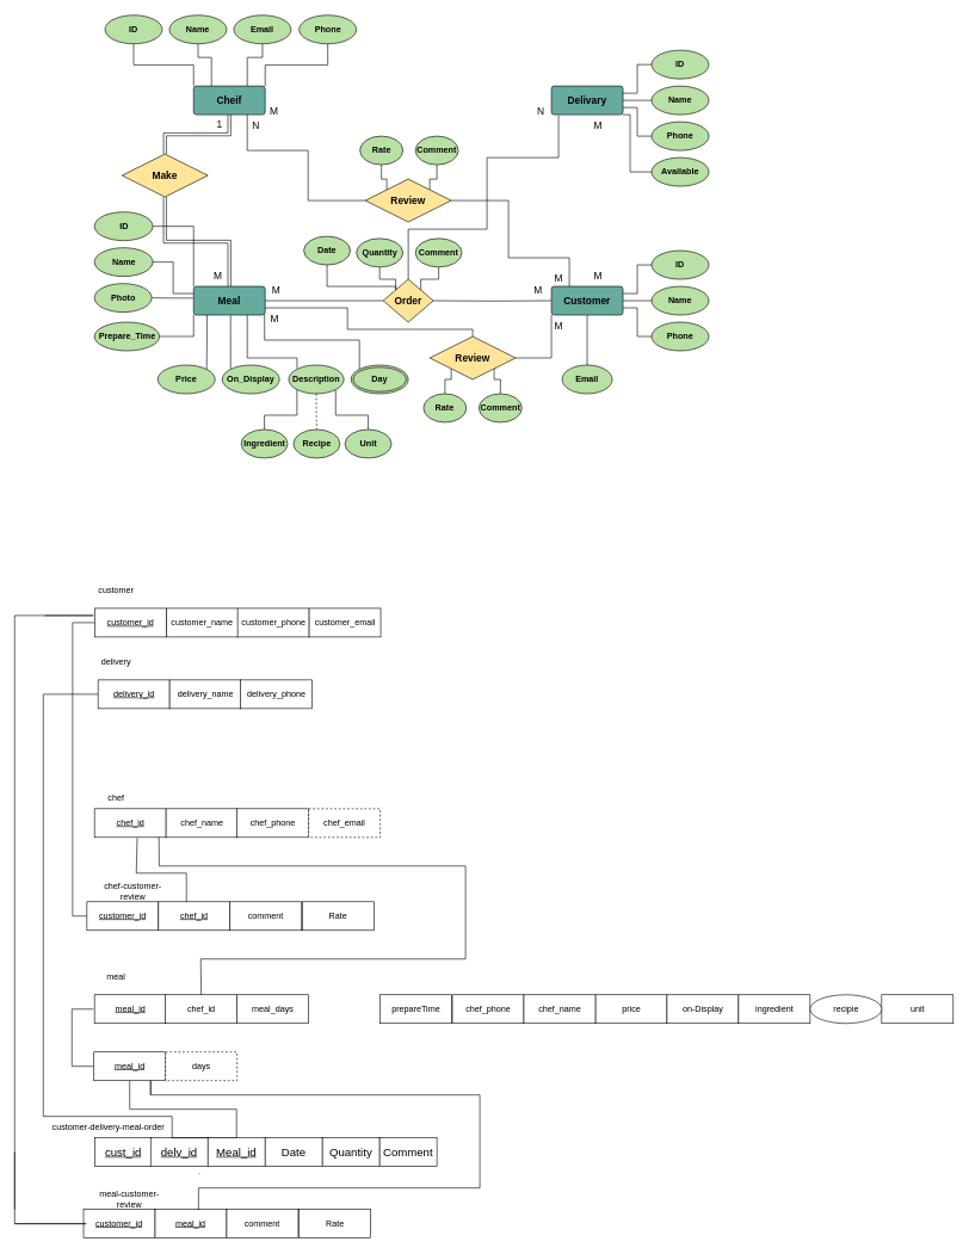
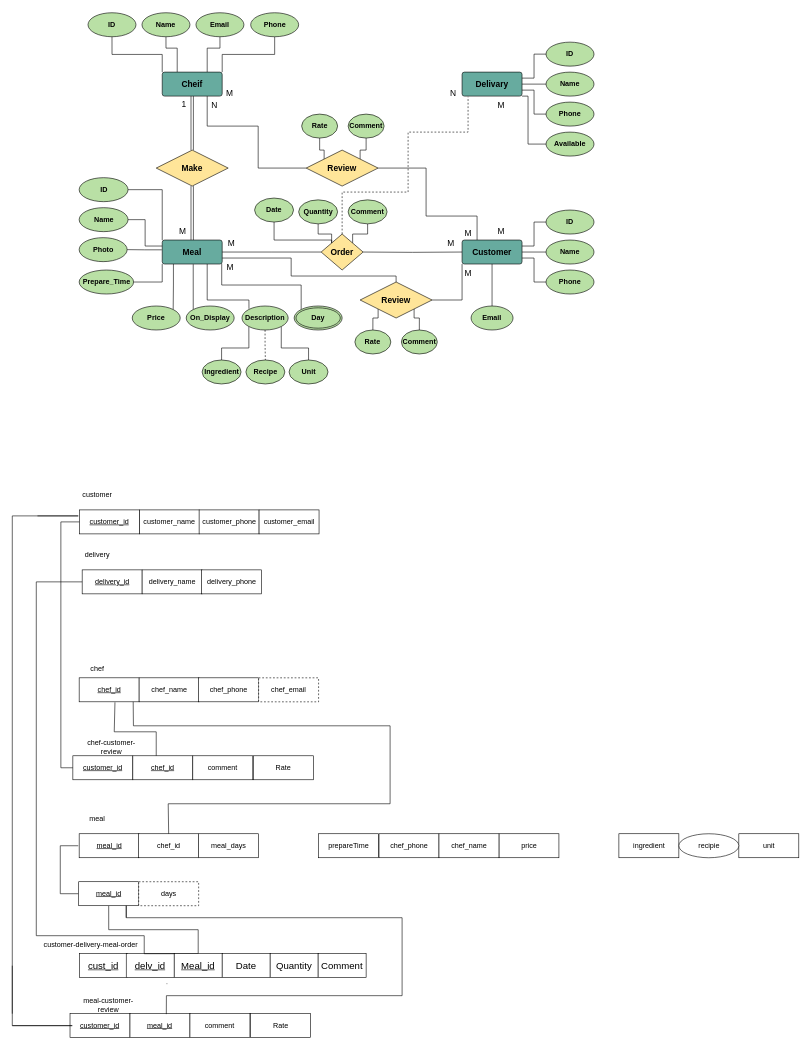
- <mxCell id="27" value="&lt;b&gt;&lt;font style=&quot;font-size: 14px;&quot;&gt;Make&lt;/font&gt;&lt;/b&gt;" style="shape=rhombus;perimeter=rhombusPerimeter;whiteSpace=wrap;html=1;align=center;fillColor=#FFE599;" parent="1" vertex="1"><mxGeometry x="170" y="214" width="120" height="60" as="geometry" /></mxCell>
+ <mxCell id="27" value="&lt;b&gt;&lt;font style=&quot;font-size: 14px;&quot;&gt;Make&lt;/font&gt;&lt;/b&gt;" style="shape=rhombus;perimeter=rhombusPerimeter;whiteSpace=wrap;html=1;align=center;fillColor=#FFE599;" parent="1" vertex="1"><mxGeometry x="260" y="249" width="120" height="60" as="geometry" /></mxCell>
- <mxCell id="139" style="edgeStyle=orthogonalEdgeStyle;rounded=0;orthogonalLoop=1;jettySize=auto;html=1;exitX=0.5;exitY=0;exitDx=0;exitDy=0;entryX=0.1;entryY=1.025;entryDx=0;entryDy=0;entryPerimeter=0;endArrow=none;startFill=0;" parent="1" source="49" target="12" edge="1"><mxGeometry relative="1" as="geometry"><Array as="points"><mxPoint x="570" y="319" /><mxPoint x="680" y="319" /><mxPoint x="680" y="219" /><mxPoint x="780" y="219" /></Array></mxGeometry></mxCell>
+ <mxCell id="139" style="edgeStyle=orthogonalEdgeStyle;rounded=0;orthogonalLoop=1;jettySize=auto;html=1;exitX=0.5;exitY=0;exitDx=0;exitDy=0;entryX=0.1;entryY=1.025;entryDx=0;entryDy=0;entryPerimeter=0;endArrow=none;startFill=0;dashed=1;" parent="1" source="49" target="12" edge="1"><mxGeometry relative="1" as="geometry"><Array as="points"><mxPoint x="570" y="319" /><mxPoint x="680" y="319" /><mxPoint x="680" y="219" /><mxPoint x="780" y="219" /></Array></mxGeometry></mxCell>
- <mxCell id="109" value="on-Display" style="whiteSpace=wrap;html=1;align=center;" parent="1" vertex="1"><mxGeometry x="931.5" y="1389" width="100" height="40" as="geometry" /></mxCell>
